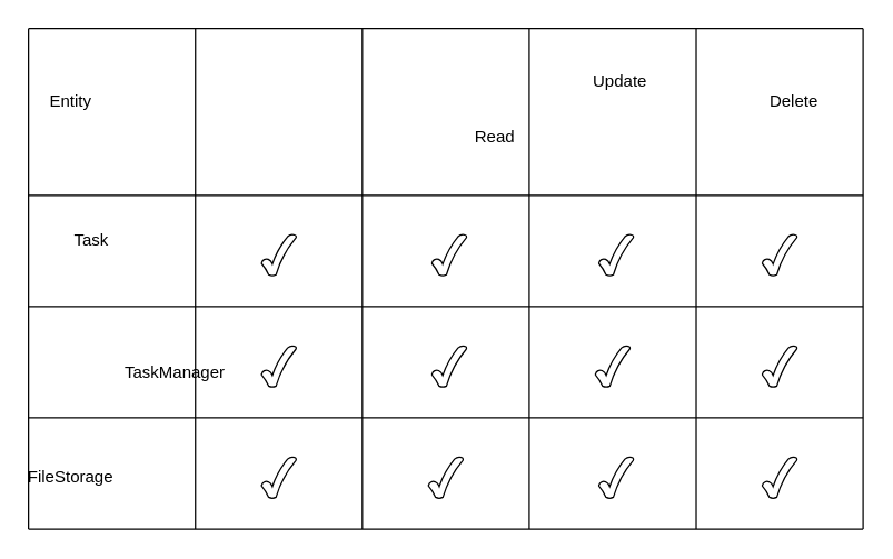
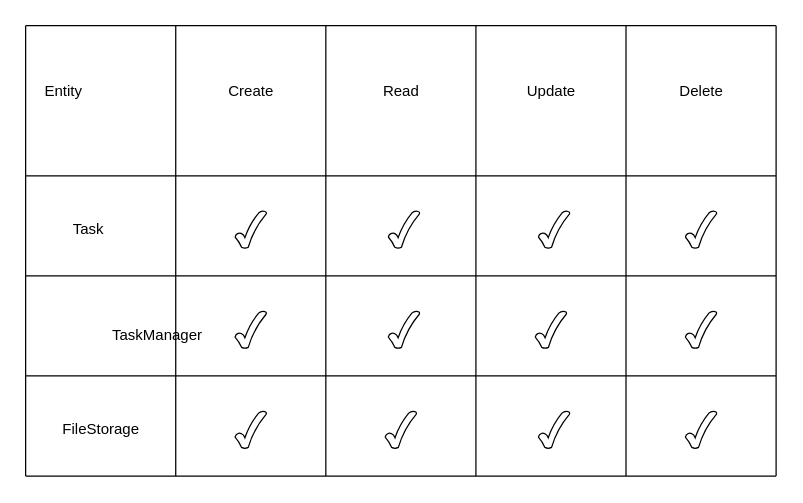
- <mxCell id="16" value="Update" style="text;html=1;align=center;verticalAlign=middle;resizable=0;points=[];autosize=1;strokeColor=none;fillColor=none;" vertex="1" parent="1"><mxGeometry x="415" y="43" width="60" height="30" as="geometry" /></mxCell>
+ <mxCell id="16" value="Update" style="text;html=1;align=center;verticalAlign=middle;resizable=0;points=[];autosize=1;strokeColor=none;fillColor=none;" vertex="1" parent="1"><mxGeometry x="410" y="58" width="60" height="30" as="geometry" /></mxCell>
+ <mxCell id="14" value="Create" style="text;html=1;align=center;verticalAlign=middle;resizable=0;points=[];autosize=1;strokeColor=none;fillColor=none;" vertex="1" parent="1"><mxGeometry x="170" y="58" width="60" height="30" as="geometry" /></mxCell>
- <mxCell id="17" value="Delete" style="text;html=1;align=center;verticalAlign=middle;resizable=0;points=[];autosize=1;strokeColor=none;fillColor=none;" vertex="1" parent="1"><mxGeometry x="540" y="58" width="60" height="30" as="geometry" /></mxCell>
+ <mxCell id="17" value="Delete" style="text;html=1;align=center;verticalAlign=middle;resizable=0;points=[];autosize=1;strokeColor=none;fillColor=none;" vertex="1" parent="1"><mxGeometry x="530" y="58" width="60" height="30" as="geometry" /></mxCell>
- <mxCell id="15" value="Read" style="text;html=1;align=center;verticalAlign=middle;resizable=0;points=[];autosize=1;strokeColor=none;fillColor=none;" vertex="1" parent="1"><mxGeometry x="330" y="83" width="50" height="30" as="geometry" /></mxCell>
+ <mxCell id="15" value="Read" style="text;html=1;align=center;verticalAlign=middle;resizable=0;points=[];autosize=1;strokeColor=none;fillColor=none;" vertex="1" parent="1"><mxGeometry x="295" y="58" width="50" height="30" as="geometry" /></mxCell>
- <mxCell id="18" value="Task" style="text;html=1;align=center;verticalAlign=middle;resizable=0;points=[];autosize=1;strokeColor=none;fillColor=none;" vertex="1" parent="1"><mxGeometry x="40" y="158" width="50" height="30" as="geometry" /></mxCell>
+ <mxCell id="18" value="Task" style="text;html=1;align=center;verticalAlign=middle;resizable=0;points=[];autosize=1;strokeColor=none;fillColor=none;" vertex="1" parent="1"><mxGeometry x="45" y="168" width="50" height="30" as="geometry" /></mxCell>
- <mxCell id="20" value="FileStorage" style="text;html=1;align=center;verticalAlign=middle;resizable=0;points=[];autosize=1;strokeColor=none;fillColor=none;" vertex="1" parent="1"><mxGeometry x="10" y="328" width="80" height="30" as="geometry" /></mxCell>
+ <mxCell id="20" value="FileStorage" style="text;html=1;align=center;verticalAlign=middle;resizable=0;points=[];autosize=1;strokeColor=none;fillColor=none;" vertex="1" parent="1"><mxGeometry x="40" y="328" width="80" height="30" as="geometry" /></mxCell>
